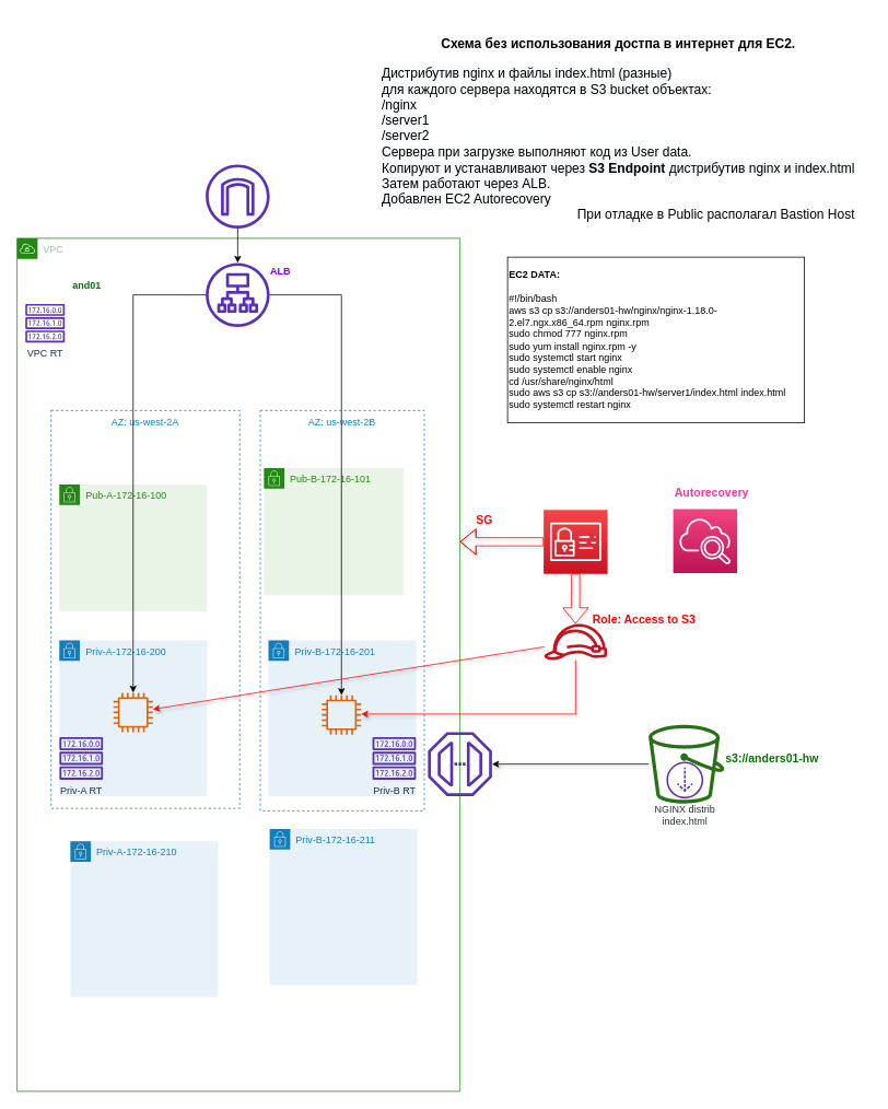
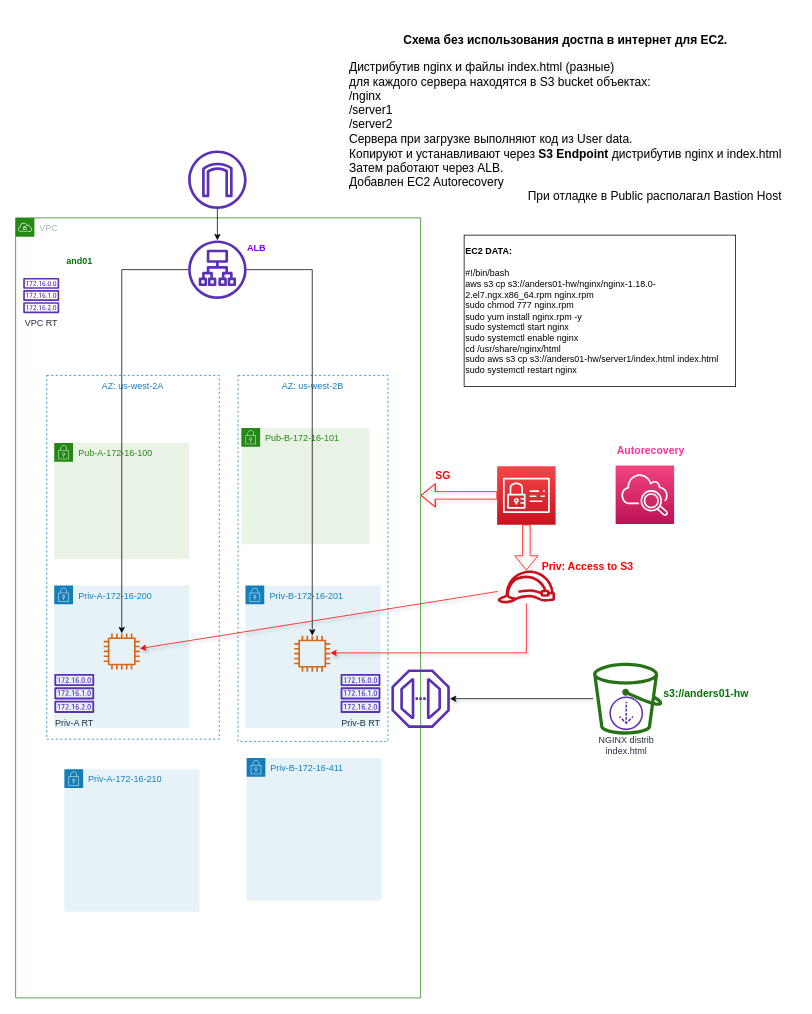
- <mxCell id="36" value="&lt;b style=&quot;font-size: 14px&quot;&gt;Role: Access to S3&lt;/b&gt;" style="text;html=1;strokeColor=none;fillColor=none;align=left;verticalAlign=middle;whiteSpace=wrap;rounded=0;fontSize=14;fontColor=#FF0000;" parent="2" vertex="1"><mxGeometry x="700" y="545" width="130" height="20" as="geometry" /></mxCell>
+ <mxCell id="36" value="&lt;b style=&quot;font-size: 14px&quot;&gt;Priv: Access to S3&lt;/b&gt;" style="text;html=1;strokeColor=none;fillColor=none;align=left;verticalAlign=middle;whiteSpace=wrap;rounded=0;fontSize=14;fontColor=#FF0000;" parent="2" vertex="1"><mxGeometry x="700" y="545" width="130" height="20" as="geometry" /></mxCell>
- <mxCell id="41" value="Priv-B-172-16-211" style="points=[[0,0],[0.25,0],[0.5,0],[0.75,0],[1,0],[1,0.25],[1,0.5],[1,0.75],[1,1],[0.75,1],[0.5,1],[0.25,1],[0,1],[0,0.75],[0,0.5],[0,0.25]];outlineConnect=0;gradientColor=none;html=1;whiteSpace=wrap;fontSize=12;fontStyle=0;shape=mxgraph.aws4.group;grIcon=mxgraph.aws4.group_security_group;grStroke=0;strokeColor=#147EBA;fillColor=#E6F2F8;verticalAlign=top;align=left;spacingLeft=30;fontColor=#147EBA;dashed=0;" vertex="1" parent="2"><mxGeometry x="308" y="810" width="180" height="190" as="geometry" /></mxCell>
+ <mxCell id="41" value="Priv-B-172-16-411" style="points=[[0,0],[0.25,0],[0.5,0],[0.75,0],[1,0],[1,0.25],[1,0.5],[1,0.75],[1,1],[0.75,1],[0.5,1],[0.25,1],[0,1],[0,0.75],[0,0.5],[0,0.25]];outlineConnect=0;gradientColor=none;html=1;whiteSpace=wrap;fontSize=12;fontStyle=0;shape=mxgraph.aws4.group;grIcon=mxgraph.aws4.group_security_group;grStroke=0;strokeColor=#147EBA;fillColor=#E6F2F8;verticalAlign=top;align=left;spacingLeft=30;fontColor=#147EBA;dashed=0;" vertex="1" parent="2"><mxGeometry x="308" y="810" width="180" height="190" as="geometry" /></mxCell>
